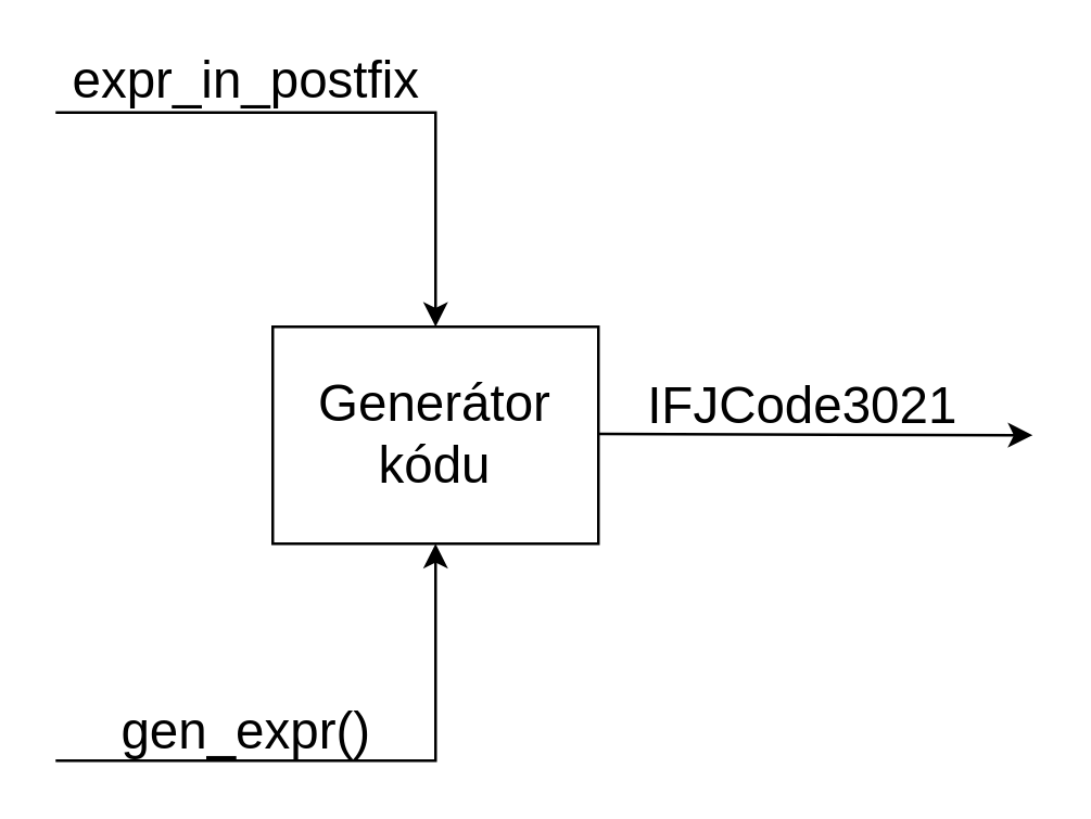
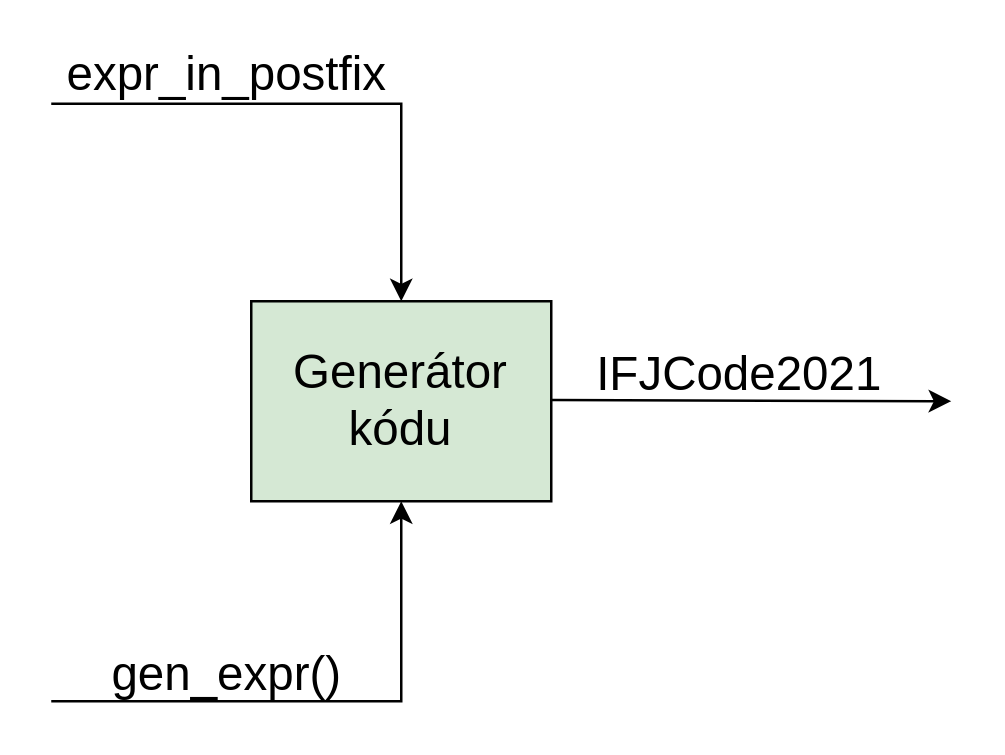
- <mxCell id="6" value="IFJCode3021" style="text;html=1;align=center;verticalAlign=middle;resizable=0;points=[];autosize=1;strokeColor=none;fillColor=none;fontSize=19;" parent="1" vertex="1"><mxGeometry x="230" y="135" width="130" height="30" as="geometry" /></mxCell>
+ <mxCell id="6" value="IFJCode2021" style="text;html=1;align=center;verticalAlign=middle;resizable=0;points=[];autosize=1;strokeColor=none;fillColor=none;fontSize=19;" parent="1" vertex="1"><mxGeometry x="230" y="135" width="130" height="30" as="geometry" /></mxCell>
- <mxCell id="2" value="&lt;font style=&quot;font-size: 19px&quot;&gt;Generátor kódu&lt;/font&gt;" style="rounded=0;whiteSpace=wrap;html=1;" parent="1" vertex="1"><mxGeometry x="100" y="120" width="120" height="80" as="geometry" /></mxCell>
+ <mxCell id="2" value="&lt;font style=&quot;font-size: 19px&quot;&gt;Generátor kódu&lt;/font&gt;" style="rounded=0;whiteSpace=wrap;html=1;fillColor=#d5e8d4;" parent="1" vertex="1"><mxGeometry x="100" y="120" width="120" height="80" as="geometry" /></mxCell>
